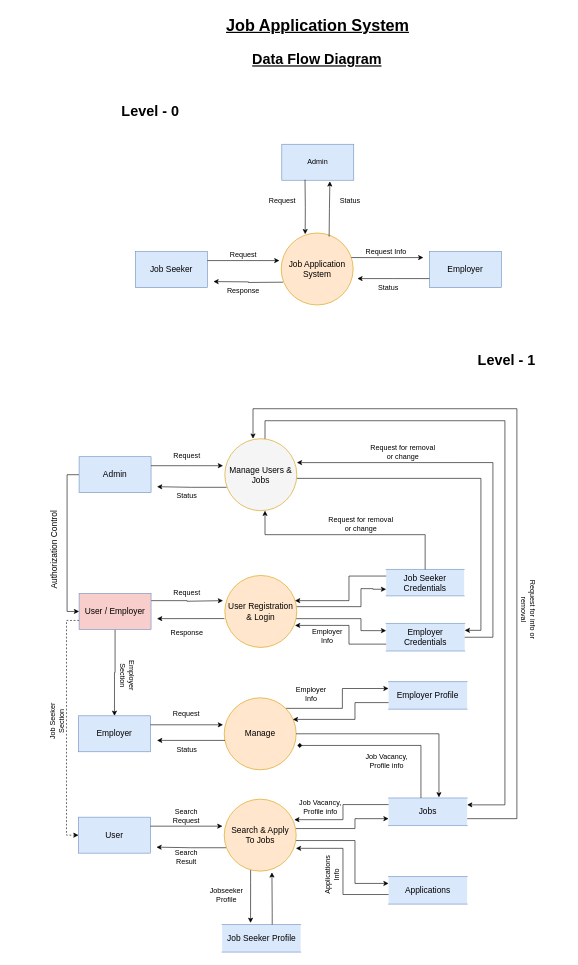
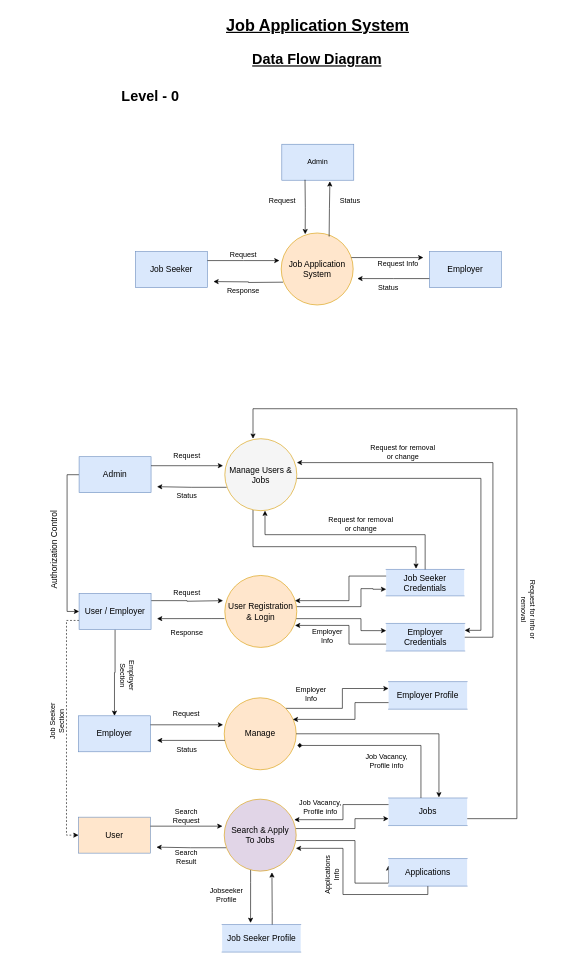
- <mxCell id="4" value="&lt;h1&gt;Level - 0&lt;/h1&gt;" style="text;html=1;strokeColor=none;fillColor=none;spacing=5;spacingTop=-20;whiteSpace=wrap;overflow=hidden;rounded=0;align=center;" parent="1" vertex="1"><mxGeometry x="190" y="165" width="120" height="40" as="geometry" /></mxCell>
+ <mxCell id="4" value="&lt;h1&gt;Level - 0&lt;/h1&gt;" style="text;html=1;strokeColor=none;fillColor=none;spacing=5;spacingTop=-20;whiteSpace=wrap;overflow=hidden;rounded=0;align=center;" parent="1" vertex="1"><mxGeometry x="190" y="140" width="120" height="40" as="geometry" /></mxCell>
- <mxCell id="13" value="Request Info" style="text;html=1;strokeColor=none;fillColor=none;align=center;verticalAlign=middle;whiteSpace=wrap;rounded=0;" parent="1" vertex="1"><mxGeometry x="603" y="404" width="80" height="30" as="geometry" /></mxCell>
+ <mxCell id="13" value="Request Info" style="text;html=1;strokeColor=none;fillColor=none;align=center;verticalAlign=middle;whiteSpace=wrap;rounded=0;" parent="1" vertex="1"><mxGeometry x="623" y="424" width="80" height="30" as="geometry" /></mxCell>
- <mxCell id="16" value="&lt;h1&gt;Level - 1&lt;/h1&gt;" style="text;html=1;strokeColor=none;fillColor=none;spacing=5;spacingTop=-20;whiteSpace=wrap;overflow=hidden;rounded=0;" parent="1" vertex="1"><mxGeometry x="791" y="581" width="110" height="40" as="geometry" /></mxCell>
+ <mxCell id="41" style="edgeStyle=orthogonalEdgeStyle;rounded=0;orthogonalLoop=1;jettySize=auto;html=1;entryX=0.383;entryY=-0.028;entryDx=0;entryDy=0;entryPerimeter=0;" parent="1" source="44" target="64" edge="1"><mxGeometry relative="1" as="geometry"><Array as="points"><mxPoint x="421" y="911" /><mxPoint x="693" y="911" /></Array></mxGeometry></mxCell>
- <mxCell id="20" value="&lt;span style=&quot;font-size: 14px;&quot;&gt;User / Employer&lt;/span&gt;" style="rounded=0;whiteSpace=wrap;html=1;fillColor=#f8cecc;strokeColor=#6c8ebf;" parent="1" vertex="1"><mxGeometry x="131" y="989" width="120" height="60" as="geometry" /></mxCell>
+ <mxCell id="20" value="&lt;span style=&quot;font-size: 14px;&quot;&gt;User / Employer&lt;/span&gt;" style="rounded=0;whiteSpace=wrap;html=1;fillColor=#dae8fc;strokeColor=#6c8ebf;" parent="1" vertex="1"><mxGeometry x="131" y="989" width="120" height="60" as="geometry" /></mxCell>
- <mxCell id="43" style="edgeStyle=orthogonalEdgeStyle;rounded=0;orthogonalLoop=1;jettySize=auto;html=1;entryX=1;entryY=0.25;entryDx=0;entryDy=0;" edge="1" parent="1" source="44" target="68"><mxGeometry relative="1" as="geometry"><Array as="points"><mxPoint x="441" y="701" /><mxPoint x="841" y="701" /><mxPoint x="841" y="1341" /></Array></mxGeometry></mxCell>
- <mxCell id="28" value="&lt;span style=&quot;font-size: 14px;&quot;&gt;User&lt;/span&gt;" style="rounded=0;whiteSpace=wrap;html=1;fillColor=#dae8fc;strokeColor=#6c8ebf;" parent="1" vertex="1"><mxGeometry x="130" y="1362" width="120" height="60" as="geometry" /></mxCell>
+ <mxCell id="28" value="&lt;span style=&quot;font-size: 14px;&quot;&gt;User&lt;/span&gt;" style="rounded=0;whiteSpace=wrap;html=1;fillColor=#ffe6cc;strokeColor=#6c8ebf;" parent="1" vertex="1"><mxGeometry x="130" y="1362" width="120" height="60" as="geometry" /></mxCell>
- <mxCell id="32" value="&lt;span style=&quot;font-size: 14px;&quot;&gt;Search &amp;amp; Apply &lt;br&gt;To Jobs&lt;/span&gt;" style="ellipse;whiteSpace=wrap;html=1;aspect=fixed;fillColor=#ffe6cc;strokeColor=#d79b00;" parent="1" vertex="1"><mxGeometry x="373" y="1332" width="120" height="120" as="geometry" /></mxCell>
+ <mxCell id="32" value="&lt;span style=&quot;font-size: 14px;&quot;&gt;Search &amp;amp; Apply &lt;br&gt;To Jobs&lt;/span&gt;" style="ellipse;whiteSpace=wrap;html=1;aspect=fixed;fillColor=#e1d5e7;strokeColor=#d79b00;" parent="1" vertex="1"><mxGeometry x="373" y="1332" width="120" height="120" as="geometry" /></mxCell>
- <mxCell id="69" value="&lt;font style=&quot;font-size: 14px;&quot;&gt;Applications&lt;/font&gt;" style="html=1;dashed=0;whiteSpace=wrap;shape=partialRectangle;right=0;left=0;fillColor=#dae8fc;strokeColor=#6c8ebf;" parent="1" vertex="1"><mxGeometry x="647" y="1461" width="131" height="46" as="geometry" /></mxCell>
+ <mxCell id="69" value="&lt;font style=&quot;font-size: 14px;&quot;&gt;Applications&lt;/font&gt;" style="html=1;dashed=0;whiteSpace=wrap;shape=partialRectangle;right=0;left=0;fillColor=#dae8fc;strokeColor=#6c8ebf;" parent="1" vertex="1"><mxGeometry x="647" y="1431" width="131" height="46" as="geometry" /></mxCell>
